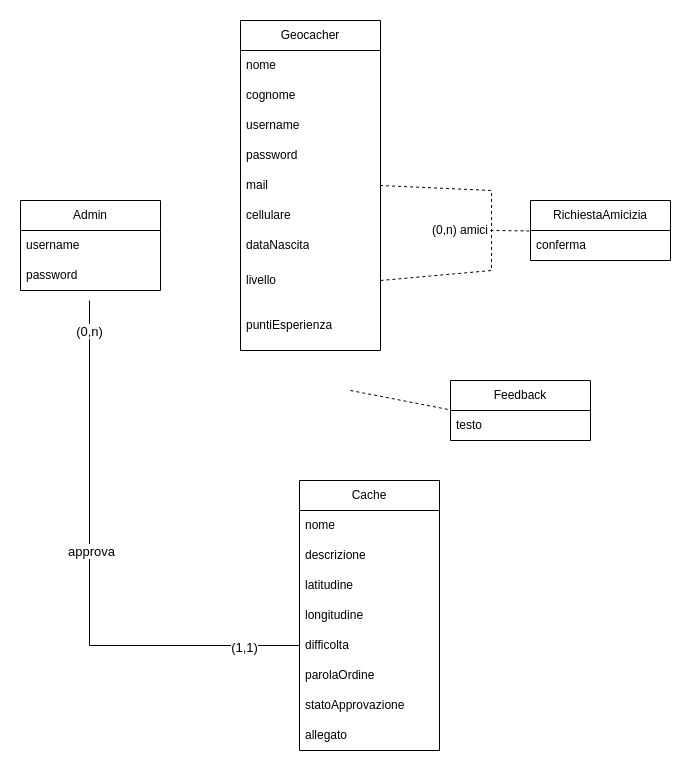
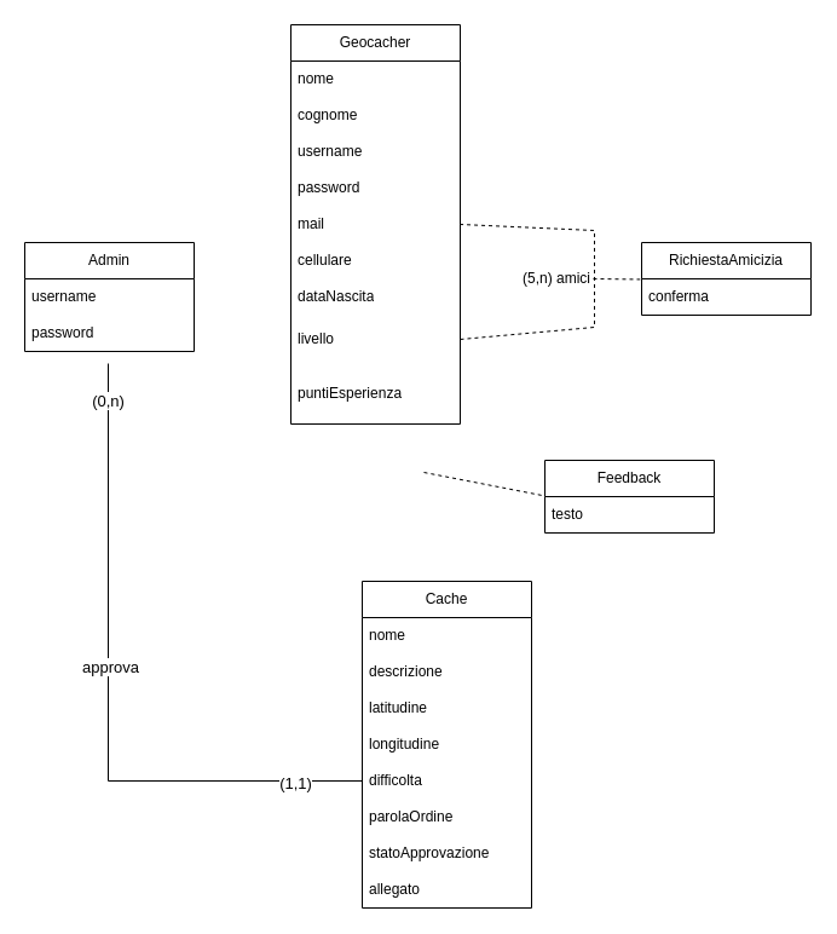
- <mxCell id="28" value="(0,n) amici" style="text;html=1;strokeColor=none;fillColor=none;align=center;verticalAlign=middle;whiteSpace=wrap;rounded=0;" parent="1" vertex="1"><mxGeometry x="430" y="215" width="60" height="30" as="geometry" /></mxCell>
+ <mxCell id="28" value="(5,n) amici" style="text;html=1;strokeColor=none;fillColor=none;align=center;verticalAlign=middle;whiteSpace=wrap;rounded=0;" parent="1" vertex="1"><mxGeometry x="430" y="215" width="60" height="30" as="geometry" /></mxCell>
